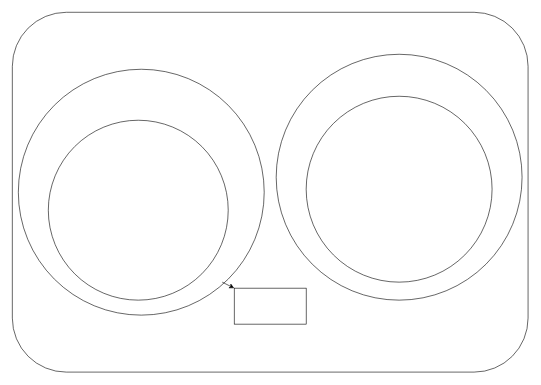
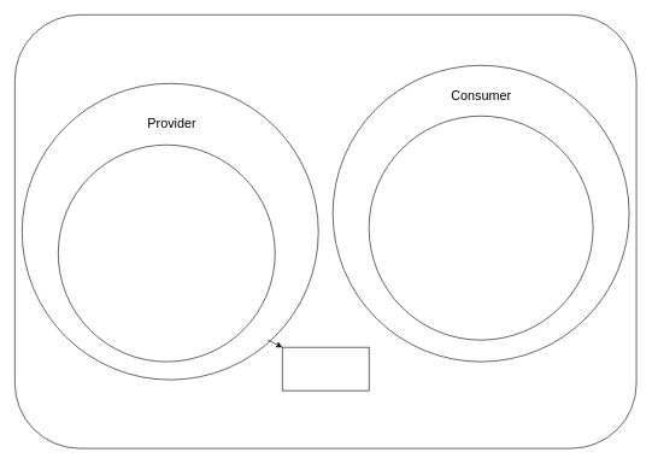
+ <mxCell id="10" value="&lt;font style=&quot;font-size: 18px;&quot;&gt;Consumer&lt;/font&gt;" style="text;html=1;strokeColor=none;fillColor=none;align=center;verticalAlign=middle;whiteSpace=wrap;rounded=0;" vertex="1" parent="1"><mxGeometry x="582.5" y="105" width="165" height="55" as="geometry" /></mxCell>
+ <mxCell id="7" value="&lt;font style=&quot;font-size: 18px;&quot;&gt;Provider&amp;nbsp;&lt;/font&gt;" style="text;html=1;strokeColor=none;fillColor=none;align=center;verticalAlign=middle;whiteSpace=wrap;rounded=0;" vertex="1" parent="1"><mxGeometry x="150" y="140" width="180" height="60" as="geometry" /></mxCell>
